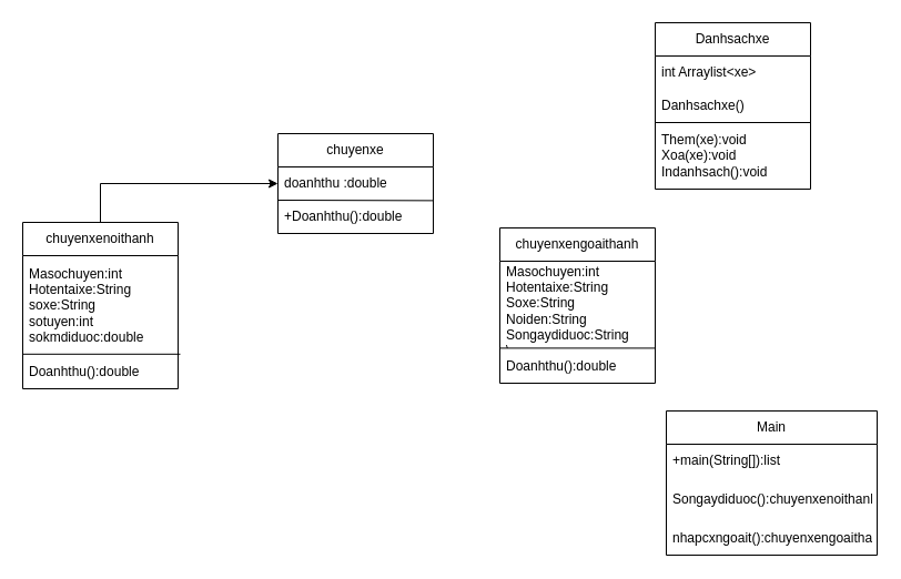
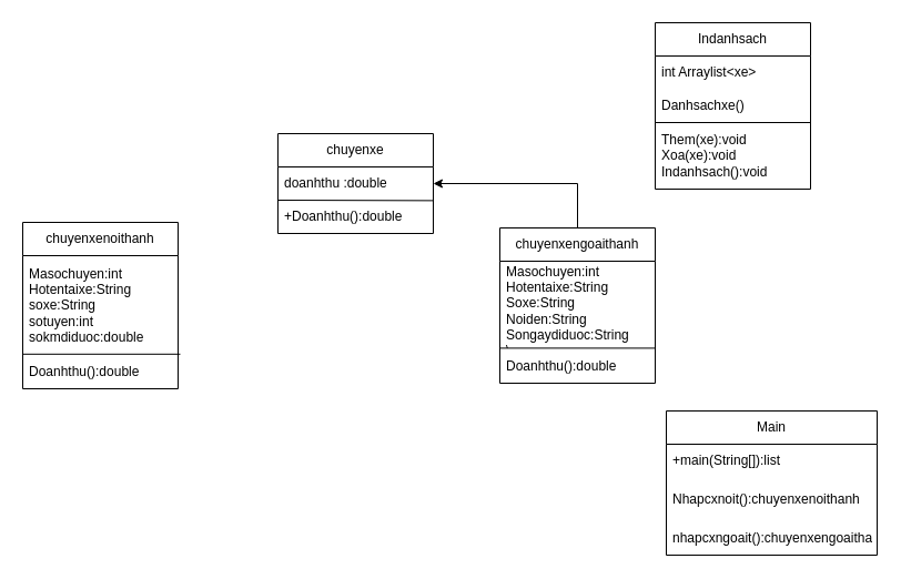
- <mxCell id="17" value="Danhsachxe" style="swimlane;fontStyle=0;childLayout=stackLayout;horizontal=1;startSize=30;horizontalStack=0;resizeParent=1;resizeParentMax=0;resizeLast=0;collapsible=1;marginBottom=0;whiteSpace=wrap;html=1;" vertex="1" parent="1"><mxGeometry x="590" y="20" width="140" height="150" as="geometry" /></mxCell>
+ <mxCell id="17" value="Indanhsach" style="swimlane;fontStyle=0;childLayout=stackLayout;horizontal=1;startSize=30;horizontalStack=0;resizeParent=1;resizeParentMax=0;resizeLast=0;collapsible=1;marginBottom=0;whiteSpace=wrap;html=1;" vertex="1" parent="1"><mxGeometry x="590" y="20" width="140" height="150" as="geometry" /></mxCell>
- <mxCell id="7" style="edgeStyle=orthogonalEdgeStyle;rounded=0;orthogonalLoop=1;jettySize=auto;html=1;exitX=0.5;exitY=0;exitDx=0;exitDy=0;entryX=0;entryY=0.5;entryDx=0;entryDy=0;" edge="1" parent="1" source="8" target="3"><mxGeometry relative="1" as="geometry" /></mxCell>
+ <mxCell id="12" style="edgeStyle=orthogonalEdgeStyle;rounded=0;orthogonalLoop=1;jettySize=auto;html=1;exitX=0.5;exitY=0;exitDx=0;exitDy=0;entryX=1;entryY=0.5;entryDx=0;entryDy=0;" edge="1" parent="1" source="13" target="3"><mxGeometry relative="1" as="geometry" /></mxCell>
- <mxCell id="24" value="Songaydiduoc():chuyenxenoithanh" style="text;strokeColor=none;fillColor=none;align=left;verticalAlign=middle;spacingLeft=4;spacingRight=4;overflow=hidden;points=[[0,0.5],[1,0.5]];portConstraint=eastwest;rotatable=0;whiteSpace=wrap;html=1;" vertex="1" parent="22"><mxGeometry y="60" width="190" height="40" as="geometry" /></mxCell>
+ <mxCell id="24" value="Nhapcxnoit():chuyenxenoithanh" style="text;strokeColor=none;fillColor=none;align=left;verticalAlign=middle;spacingLeft=4;spacingRight=4;overflow=hidden;points=[[0,0.5],[1,0.5]];portConstraint=eastwest;rotatable=0;whiteSpace=wrap;html=1;" vertex="1" parent="22"><mxGeometry y="60" width="190" height="40" as="geometry" /></mxCell>
